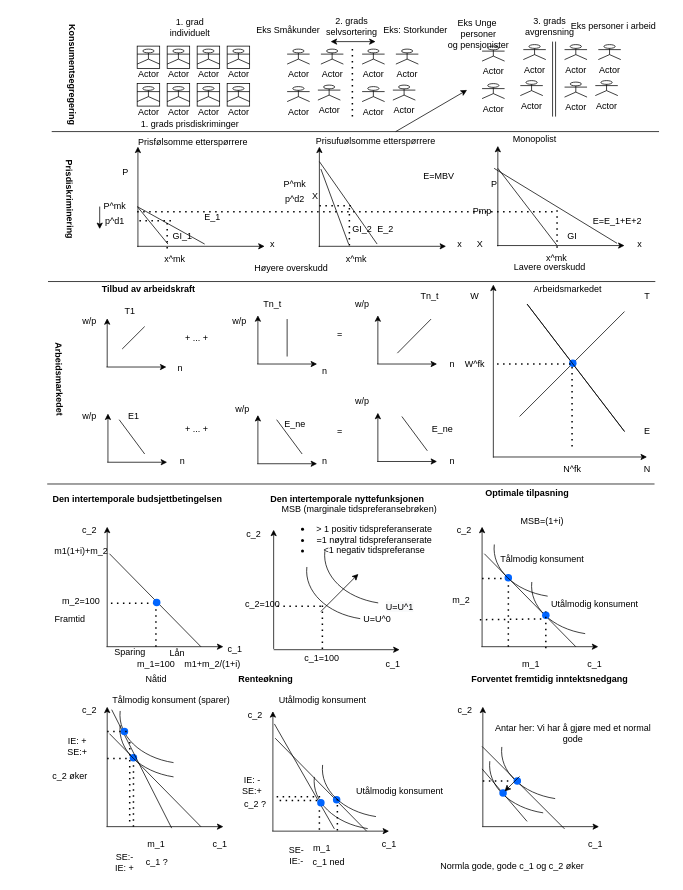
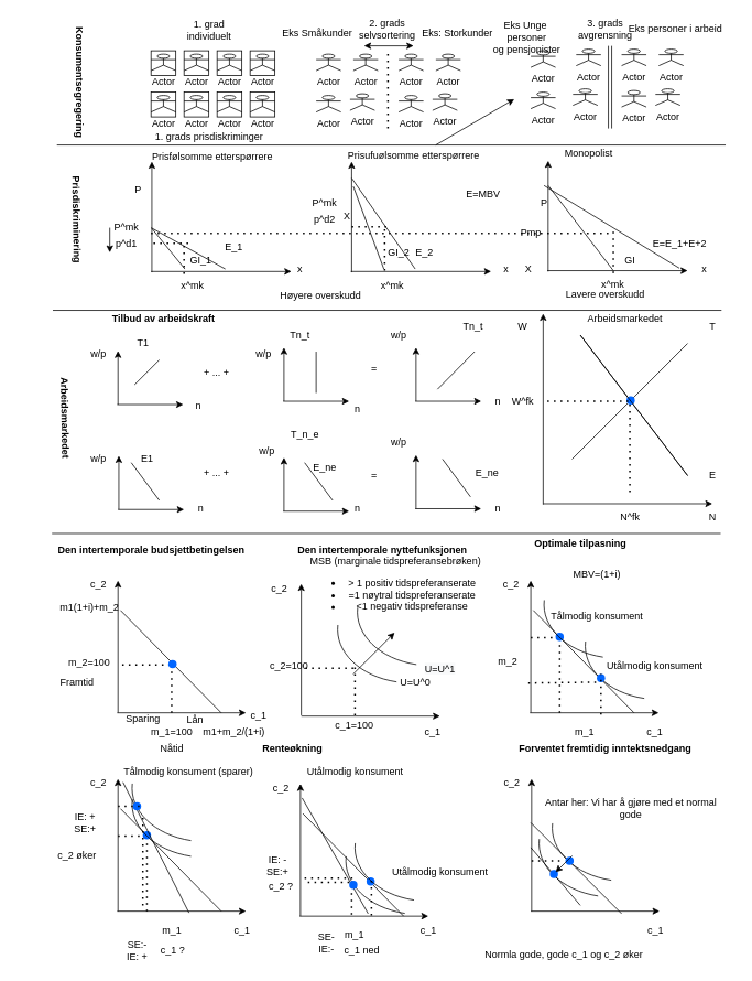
- <mxCell id="188" value="E_1" style="text;html=1;align=center;verticalAlign=middle;resizable=0;points=[];autosize=1;" parent="1" vertex="1"><mxGeometry x="262" y="279" width="40" height="20" as="geometry" /></mxCell>
+ <mxCell id="188" value="E_1" style="text;html=1;align=center;verticalAlign=middle;resizable=0;points=[];autosize=1;" parent="1" vertex="1"><mxGeometry x="262" y="289" width="40" height="20" as="geometry" /></mxCell>
+ <mxCell id="99" value="T_n_e" style="text;html=1;align=center;verticalAlign=middle;resizable=0;points=[];autosize=1;" parent="1" vertex="1"><mxGeometry x="343" y="515" width="50" height="20" as="geometry" /></mxCell>
- <mxCell id="223" value="MSB=(1+i)" style="text;html=1;align=center;verticalAlign=middle;resizable=0;points=[];autosize=1;" parent="1" vertex="1"><mxGeometry x="687" y="685" width="70" height="20" as="geometry" /></mxCell>
+ <mxCell id="223" value="MBV=(1+i)" style="text;html=1;align=center;verticalAlign=middle;resizable=0;points=[];autosize=1;" parent="1" vertex="1"><mxGeometry x="687" y="685" width="70" height="20" as="geometry" /></mxCell>
